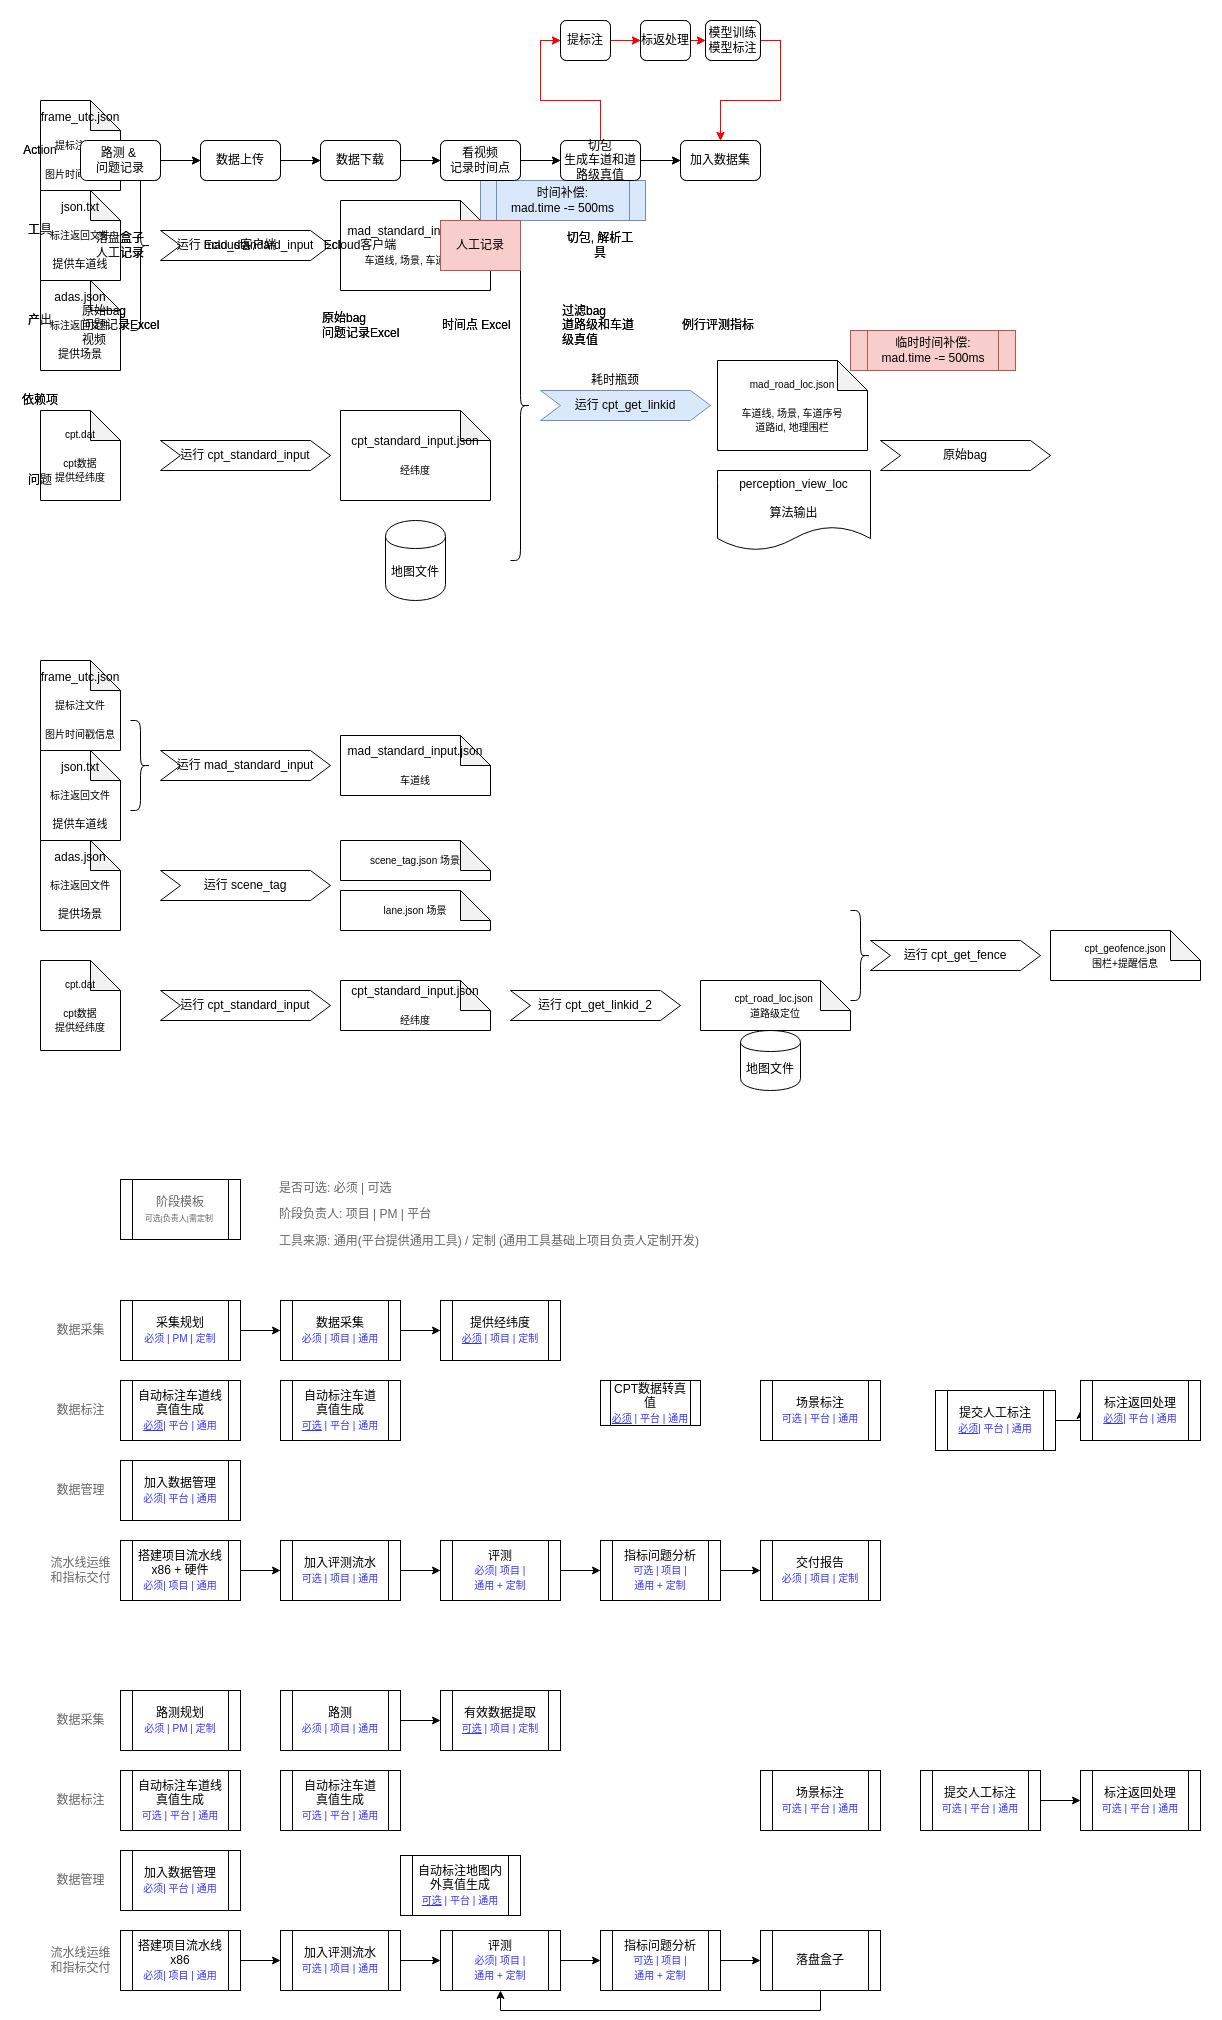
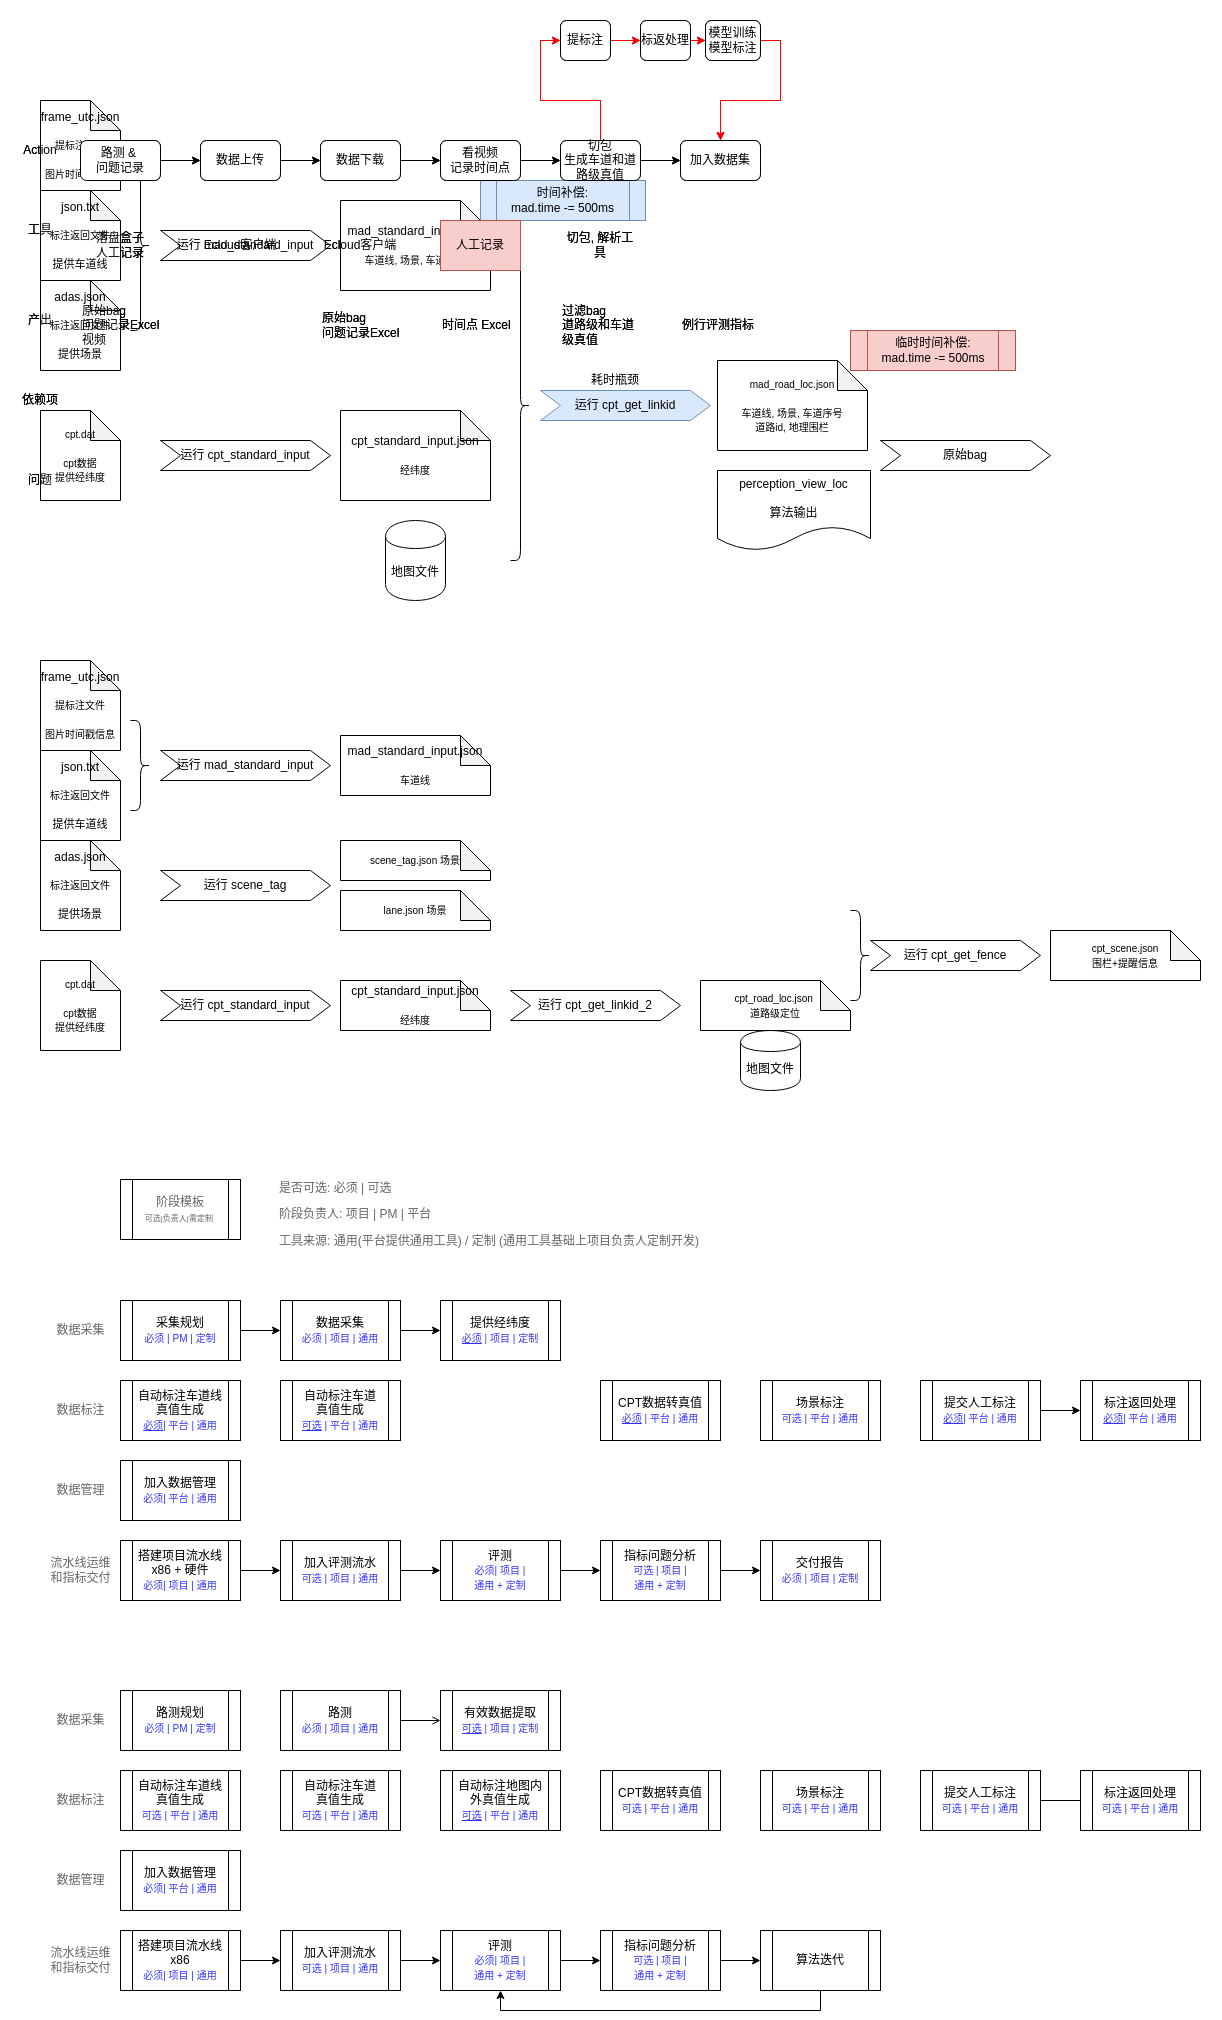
- <mxCell id="69" value="&lt;font style=&quot;font-size: 10px&quot;&gt;cpt_geofence.json&lt;br&gt;围栏+提醒信息&lt;br&gt;&lt;/font&gt;" style="shape=note;whiteSpace=wrap;html=1;backgroundOutline=1;darkOpacity=0.05;" vertex="1" parent="1"><mxGeometry x="1050" y="930" width="150" height="50" as="geometry" /></mxCell>
+ <mxCell id="69" value="&lt;font style=&quot;font-size: 10px&quot;&gt;cpt_scene.json&lt;br&gt;围栏+提醒信息&lt;br&gt;&lt;/font&gt;" style="shape=note;whiteSpace=wrap;html=1;backgroundOutline=1;darkOpacity=0.05;" vertex="1" parent="1"><mxGeometry x="1050" y="930" width="150" height="50" as="geometry" /></mxCell>
- <mxCell id="79" value="CPT数据转真值&lt;br&gt;&lt;span style=&quot;color: rgb(51 , 51 , 255) ; font-size: 10px&quot;&gt;&lt;u&gt;必须&lt;/u&gt; |&amp;nbsp;&lt;/span&gt;&lt;span style=&quot;color: rgb(51 , 51 , 255) ; font-size: 10px&quot;&gt;平台&lt;/span&gt;&lt;span style=&quot;color: rgb(51 , 51 , 255) ; font-size: 10px&quot;&gt;&amp;nbsp;| 通用&lt;/span&gt;" style="shape=process;whiteSpace=wrap;html=1;backgroundOutline=1;" vertex="1" parent="1"><mxGeometry x="600" y="1380" width="100" height="45" as="geometry" /></mxCell>
+ <mxCell id="79" value="CPT数据转真值&lt;br&gt;&lt;span style=&quot;color: rgb(51 , 51 , 255) ; font-size: 10px&quot;&gt;&lt;u&gt;必须&lt;/u&gt; |&amp;nbsp;&lt;/span&gt;&lt;span style=&quot;color: rgb(51 , 51 , 255) ; font-size: 10px&quot;&gt;平台&lt;/span&gt;&lt;span style=&quot;color: rgb(51 , 51 , 255) ; font-size: 10px&quot;&gt;&amp;nbsp;| 通用&lt;/span&gt;" style="shape=process;whiteSpace=wrap;html=1;backgroundOutline=1;" vertex="1" parent="1"><mxGeometry x="600" y="1380" width="120" height="60" as="geometry" /></mxCell>
- <mxCell id="75" value="提交人工标注&lt;br&gt;&lt;span style=&quot;color: rgb(51 , 51 , 255) ; font-size: 10px&quot;&gt;&lt;u&gt;必须&lt;/u&gt;| 平台 | 通用&lt;/span&gt;" style="shape=process;whiteSpace=wrap;html=1;backgroundOutline=1;" vertex="1" parent="1"><mxGeometry x="935" y="1390" width="120" height="60" as="geometry" /></mxCell>
+ <mxCell id="75" value="提交人工标注&lt;br&gt;&lt;span style=&quot;color: rgb(51 , 51 , 255) ; font-size: 10px&quot;&gt;&lt;u&gt;必须&lt;/u&gt;| 平台 | 通用&lt;/span&gt;" style="shape=process;whiteSpace=wrap;html=1;backgroundOutline=1;" vertex="1" parent="1"><mxGeometry x="920" y="1380" width="120" height="60" as="geometry" /></mxCell>
- <mxCell id="132" style="edgeStyle=orthogonalEdgeStyle;rounded=0;orthogonalLoop=1;jettySize=auto;html=1;exitX=1;exitY=0.5;exitDx=0;exitDy=0;entryX=0;entryY=0.5;entryDx=0;entryDy=0;" edge="1" parent="1" source="133" target="134"><mxGeometry relative="1" as="geometry" /></mxCell>
+ <mxCell id="132" style="edgeStyle=orthogonalEdgeStyle;rounded=0;orthogonalLoop=1;jettySize=auto;html=1;exitX=1;exitY=0.5;exitDx=0;exitDy=0;entryX=0;entryY=0.5;entryDx=0;entryDy=0;endArrow=open;" edge="1" parent="1" source="133" target="134"><mxGeometry relative="1" as="geometry" /></mxCell>
+ <mxCell id="140" value="CPT数据转真值&lt;br&gt;&lt;span style=&quot;color: rgb(51 , 51 , 255) ; font-size: 10px&quot;&gt;可选 |&amp;nbsp;&lt;/span&gt;&lt;span style=&quot;color: rgb(51 , 51 , 255) ; font-size: 10px&quot;&gt;平台&lt;/span&gt;&lt;span style=&quot;color: rgb(51 , 51 , 255) ; font-size: 10px&quot;&gt;&amp;nbsp;| 通用&lt;/span&gt;" style="shape=process;whiteSpace=wrap;html=1;backgroundOutline=1;" vertex="1" parent="1"><mxGeometry x="600" y="1770" width="120" height="60" as="geometry" /></mxCell>
- <mxCell id="135" style="edgeStyle=orthogonalEdgeStyle;rounded=0;orthogonalLoop=1;jettySize=auto;html=1;exitX=1;exitY=0.5;exitDx=0;exitDy=0;entryX=0;entryY=0.5;entryDx=0;entryDy=0;" edge="1" parent="1" source="136" target="137"><mxGeometry relative="1" as="geometry" /></mxCell>
+ <mxCell id="135" style="edgeStyle=orthogonalEdgeStyle;rounded=0;orthogonalLoop=1;jettySize=auto;html=1;exitX=1;exitY=0.5;exitDx=0;exitDy=0;entryX=0;entryY=0.5;entryDx=0;entryDy=0;endArrow=none;" edge="1" parent="1" source="136" target="137"><mxGeometry relative="1" as="geometry" /></mxCell>
- <mxCell id="158" value="自动标注地图内外真值生成&lt;br&gt;&lt;span style=&quot;color: rgb(51 , 51 , 255) ; font-size: 10px&quot;&gt;&lt;u&gt;可选&lt;/u&gt; |&amp;nbsp;&lt;/span&gt;&lt;span style=&quot;color: rgb(51 , 51 , 255) ; font-size: 10px&quot;&gt;平台&lt;/span&gt;&lt;span style=&quot;color: rgb(51 , 51 , 255) ; font-size: 10px&quot;&gt;&amp;nbsp;| 通用&lt;/span&gt;" style="shape=process;whiteSpace=wrap;html=1;backgroundOutline=1;" vertex="1" parent="1"><mxGeometry x="400" y="1855" width="120" height="60" as="geometry" /></mxCell>
+ <mxCell id="158" value="自动标注地图内外真值生成&lt;br&gt;&lt;span style=&quot;color: rgb(51 , 51 , 255) ; font-size: 10px&quot;&gt;&lt;u&gt;可选&lt;/u&gt; |&amp;nbsp;&lt;/span&gt;&lt;span style=&quot;color: rgb(51 , 51 , 255) ; font-size: 10px&quot;&gt;平台&lt;/span&gt;&lt;span style=&quot;color: rgb(51 , 51 , 255) ; font-size: 10px&quot;&gt;&amp;nbsp;| 通用&lt;/span&gt;" style="shape=process;whiteSpace=wrap;html=1;backgroundOutline=1;" vertex="1" parent="1"><mxGeometry x="440" y="1770" width="120" height="60" as="geometry" /></mxCell>
- <mxCell id="147" value="落盘盒子" style="shape=process;whiteSpace=wrap;html=1;backgroundOutline=1;" vertex="1" parent="1"><mxGeometry x="760" y="1930" width="120" height="60" as="geometry" /></mxCell>
+ <mxCell id="147" value="算法迭代" style="shape=process;whiteSpace=wrap;html=1;backgroundOutline=1;" vertex="1" parent="1"><mxGeometry x="760" y="1930" width="120" height="60" as="geometry" /></mxCell>
